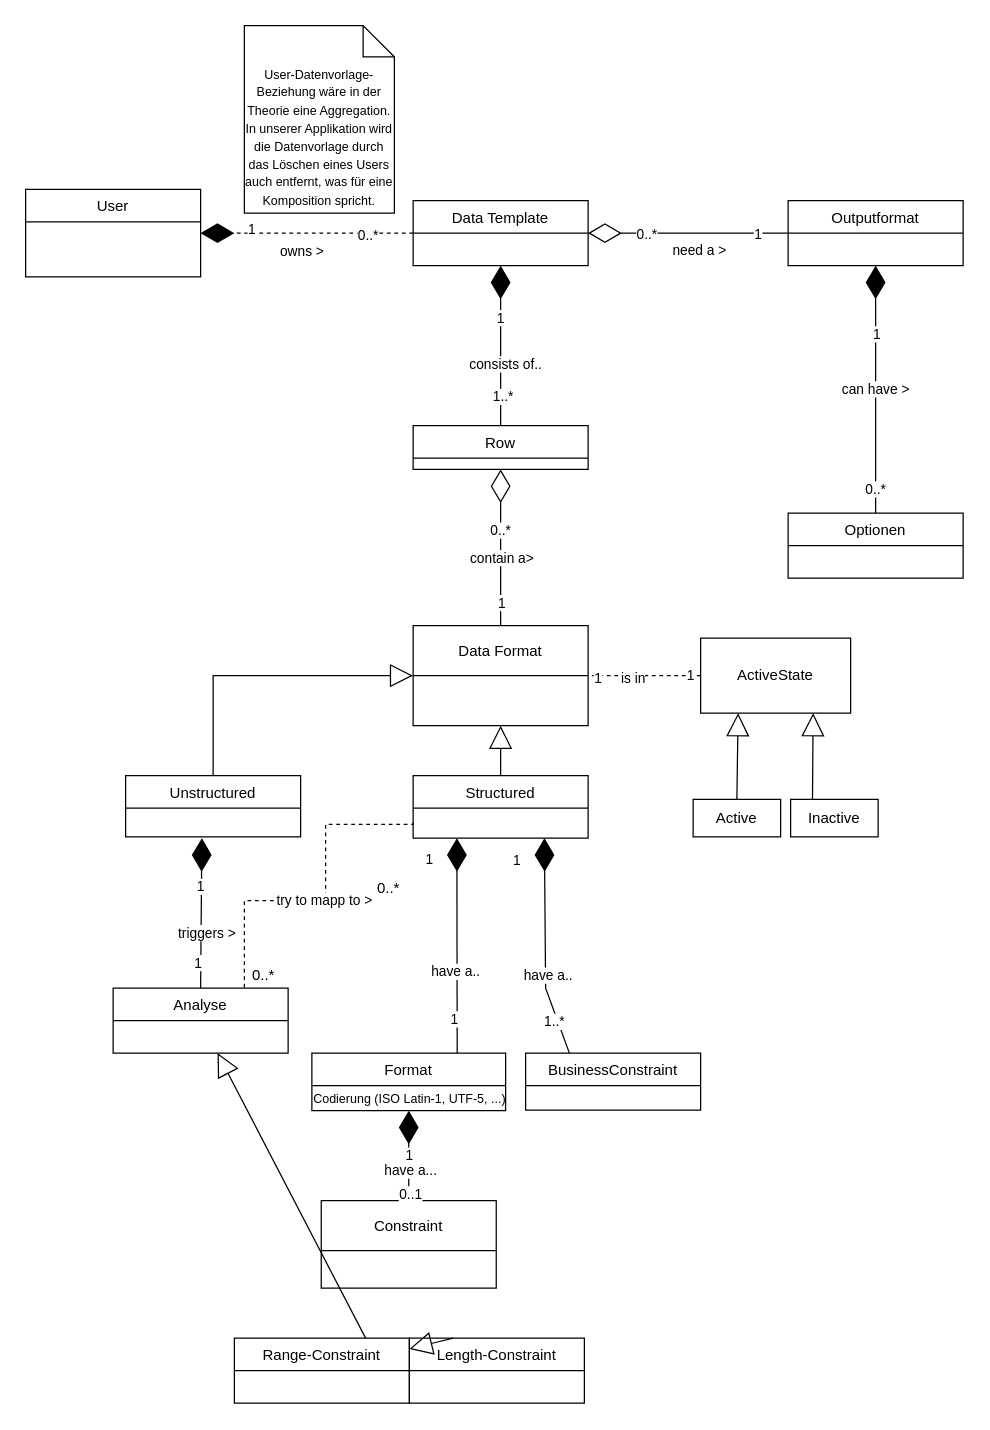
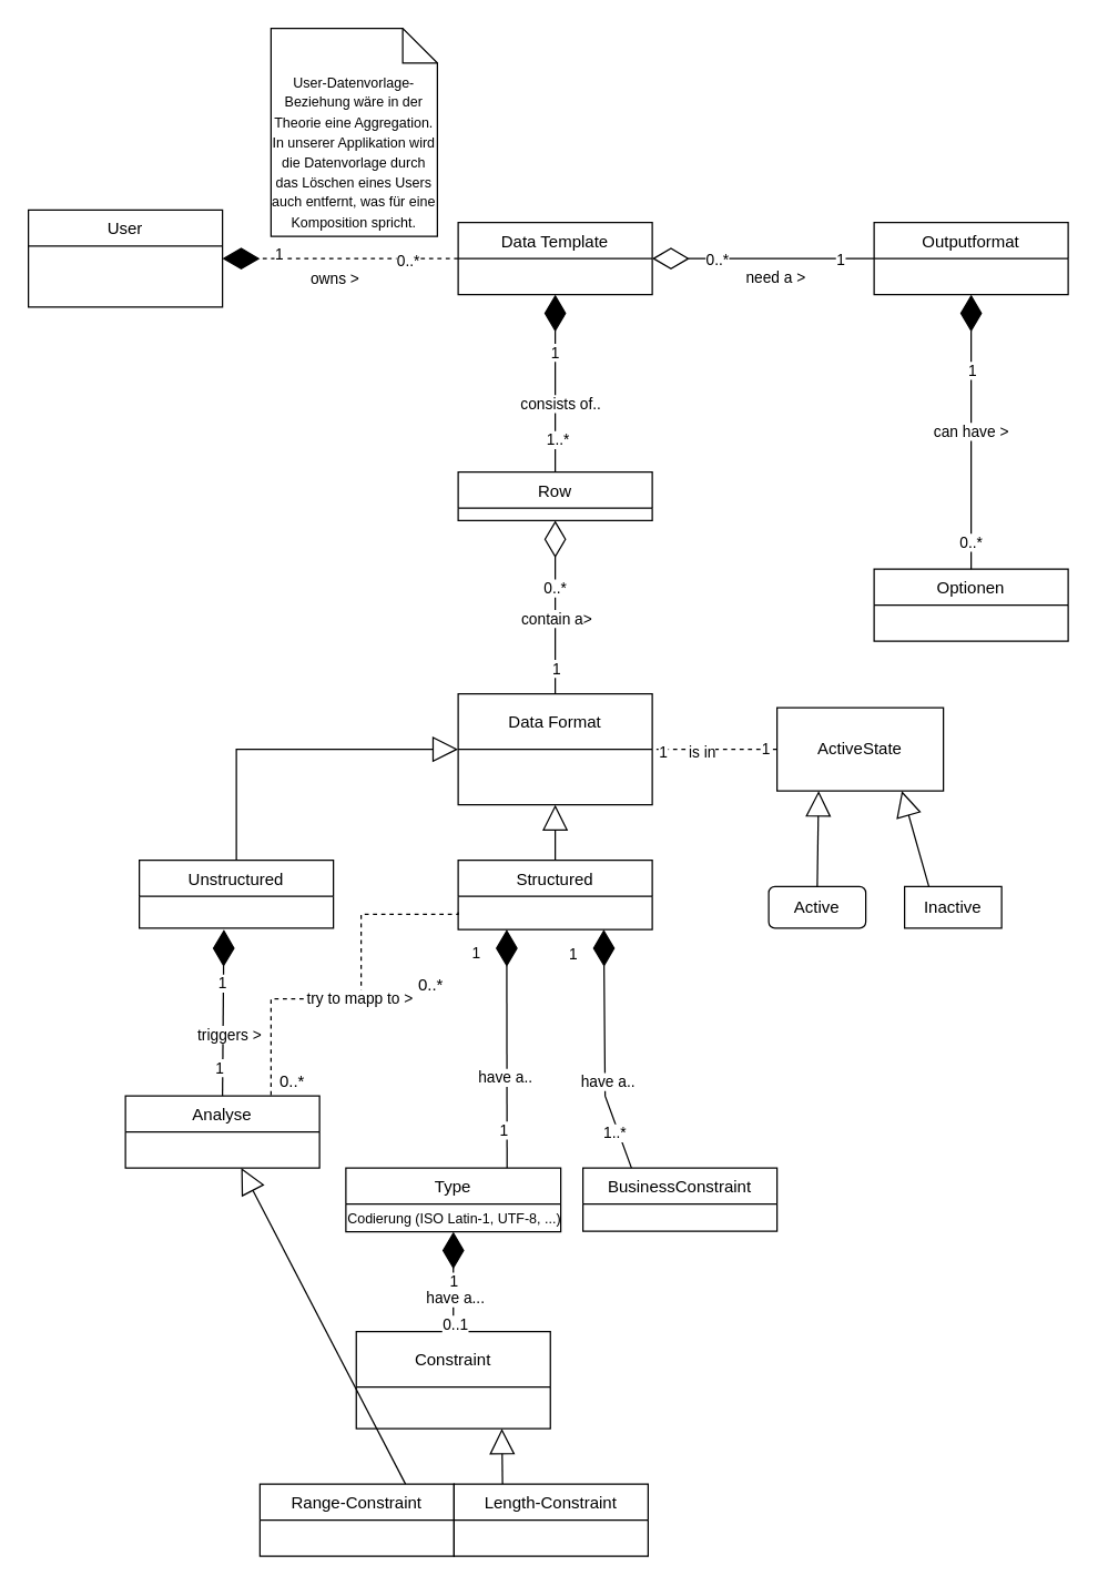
- <mxCell id="64" value="Active" style="whiteSpace=wrap;html=1;fillColor=none;fontStyle=0;startSize=40;" parent="1" vertex="1"><mxGeometry x="554" y="639" width="70" height="30" as="geometry" /></mxCell>
+ <mxCell id="64" value="Active" style="whiteSpace=wrap;html=1;fillColor=none;fontStyle=0;startSize=40;rounded=1;" parent="1" vertex="1"><mxGeometry x="554" y="639" width="70" height="30" as="geometry" /></mxCell>
- <mxCell id="67" value="Inactive" style="whiteSpace=wrap;html=1;fillColor=none;fontStyle=0;startSize=40;" parent="1" vertex="1"><mxGeometry x="632" y="639" width="70" height="30" as="geometry" /></mxCell>
+ <mxCell id="67" value="Inactive" style="whiteSpace=wrap;html=1;fillColor=none;fontStyle=0;startSize=40;" parent="1" vertex="1"><mxGeometry x="652" y="639" width="70" height="30" as="geometry" /></mxCell>
- <mxCell id="7" value="Format" style="swimlane;fontStyle=0;childLayout=stackLayout;horizontal=1;startSize=26;fillColor=none;horizontalStack=0;resizeParent=1;resizeParentMax=0;resizeLast=0;collapsible=1;marginBottom=0;" parent="1" vertex="1"><mxGeometry x="249" y="842" width="155" height="46" as="geometry" /></mxCell>
+ <mxCell id="7" value="Type" style="swimlane;fontStyle=0;childLayout=stackLayout;horizontal=1;startSize=26;fillColor=none;horizontalStack=0;resizeParent=1;resizeParentMax=0;resizeLast=0;collapsible=1;marginBottom=0;" parent="1" vertex="1"><mxGeometry x="249" y="842" width="155" height="46" as="geometry" /></mxCell>
- <mxCell id="8" value="Codierung (ISO Latin-1, UTF-5, ...)" style="text;html=1;align=center;verticalAlign=middle;resizable=0;points=[];autosize=1;strokeColor=none;fillColor=none;fontSize=10;" parent="7" vertex="1"><mxGeometry y="26" width="155" height="20" as="geometry" /></mxCell>
+ <mxCell id="8" value="Codierung (ISO Latin-1, UTF-8, ...)" style="text;html=1;align=center;verticalAlign=middle;resizable=0;points=[];autosize=1;strokeColor=none;fillColor=none;fontSize=10;" parent="7" vertex="1"><mxGeometry y="26" width="155" height="20" as="geometry" /></mxCell>
- <mxCell id="28" value="" style="endArrow=block;endSize=16;endFill=0;html=1;rounded=0;exitX=0.25;exitY=0;exitDx=0;exitDy=0;" parent="1" source="26" target="25" edge="1"><mxGeometry width="160" relative="1" as="geometry"><mxPoint x="260" y="1187" as="sourcePoint" /><mxPoint x="354" y="1097" as="targetPoint" /></mxGeometry></mxCell>
+ <mxCell id="28" value="" style="endArrow=block;endSize=16;endFill=0;html=1;rounded=0;exitX=0.25;exitY=0;exitDx=0;exitDy=0;entryX=0.75;entryY=1;entryDx=0;entryDy=0;" parent="1" source="26" target="20" edge="1"><mxGeometry width="160" relative="1" as="geometry"><mxPoint x="260" y="1187" as="sourcePoint" /><mxPoint x="354" y="1097" as="targetPoint" /></mxGeometry></mxCell>
